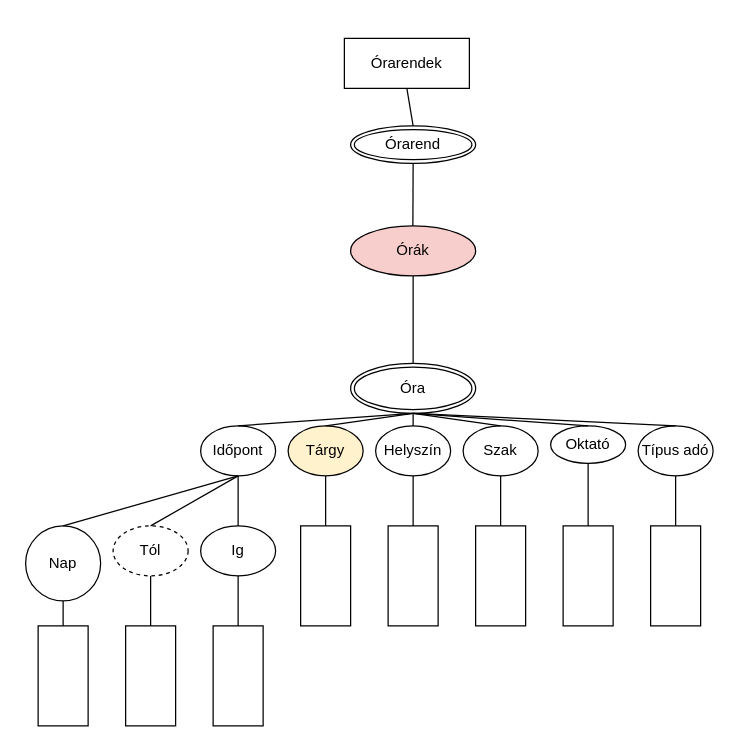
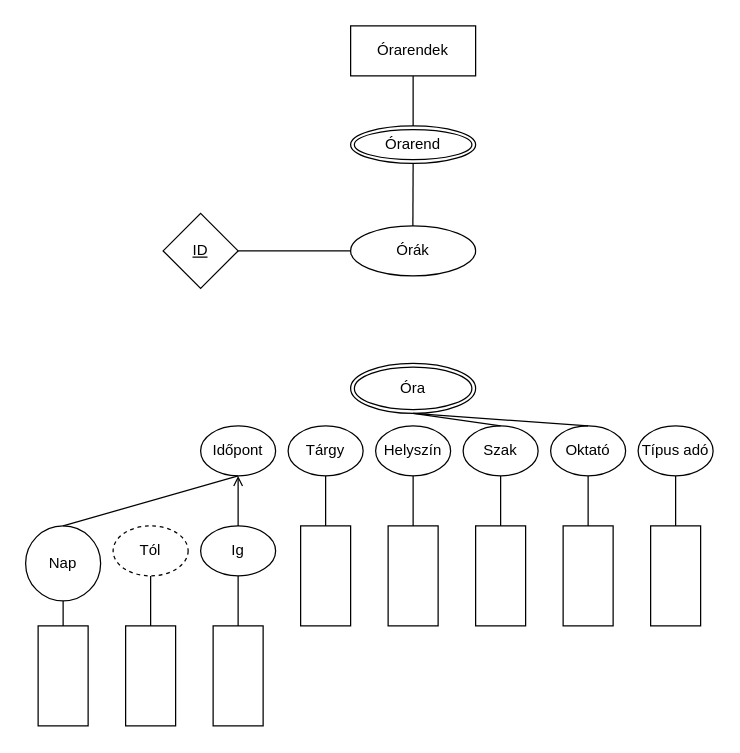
- <mxCell id="6" value="Órarendek" style="whiteSpace=wrap;html=1;align=center;" vertex="1" parent="1"><mxGeometry x="275" y="30" width="100" height="40" as="geometry" /></mxCell>
+ <mxCell id="6" value="Órarendek" style="whiteSpace=wrap;html=1;align=center;" vertex="1" parent="1"><mxGeometry x="280" y="20" width="100" height="40" as="geometry" /></mxCell>
+ <mxCell id="21" value="&lt;u&gt;ID&lt;/u&gt;" style="rhombus;whiteSpace=wrap;html=1;" vertex="1" parent="1"><mxGeometry x="130" y="170" width="60" height="60" as="geometry" /></mxCell>
+ <mxCell id="22" style="rounded=0;orthogonalLoop=1;jettySize=auto;html=1;exitX=0;exitY=0.5;exitDx=0;exitDy=0;entryX=1;entryY=0.5;entryDx=0;entryDy=0;endArrow=none;endFill=0;" edge="1" parent="1" source="3" target="21"><mxGeometry relative="1" as="geometry"><mxPoint x="340" y="310" as="sourcePoint" /><mxPoint x="200" y="350" as="targetPoint" /></mxGeometry></mxCell>
- <mxCell id="3" value="Órák" style="ellipse;whiteSpace=wrap;html=1;align=center;fillColor=#f8cecc;" vertex="1" parent="1"><mxGeometry x="280" y="180" width="100" height="40" as="geometry" /></mxCell>
+ <mxCell id="3" value="Órák" style="ellipse;whiteSpace=wrap;html=1;align=center;" vertex="1" parent="1"><mxGeometry x="280" y="180" width="100" height="40" as="geometry" /></mxCell>
- <mxCell id="8" style="rounded=0;orthogonalLoop=1;jettySize=auto;html=1;exitX=0.5;exitY=1;exitDx=0;exitDy=0;entryX=0.5;entryY=0;entryDx=0;entryDy=0;endArrow=none;endFill=0;" edge="1" parent="1" source="3" target="4"><mxGeometry relative="1" as="geometry"><mxPoint x="329.8" y="220" as="sourcePoint" /><mxPoint x="329.8" y="260" as="targetPoint" /></mxGeometry></mxCell>
- <mxCell id="15" style="rounded=0;orthogonalLoop=1;jettySize=auto;html=1;exitX=0.5;exitY=1;exitDx=0;exitDy=0;entryX=0.5;entryY=0;entryDx=0;entryDy=0;endArrow=none;endFill=0;" edge="1" parent="1" source="4" target="13"><mxGeometry relative="1" as="geometry"><mxPoint x="340" y="230" as="sourcePoint" /><mxPoint x="340" y="270" as="targetPoint" /></mxGeometry></mxCell>
- <mxCell id="16" style="rounded=0;orthogonalLoop=1;jettySize=auto;html=1;exitX=0.5;exitY=1;exitDx=0;exitDy=0;entryX=0.5;entryY=0;entryDx=0;entryDy=0;endArrow=none;endFill=0;" edge="1" parent="1" source="4" target="11"><mxGeometry relative="1" as="geometry"><mxPoint x="350" y="240" as="sourcePoint" /><mxPoint x="350" y="280" as="targetPoint" /></mxGeometry></mxCell>
- <mxCell id="17" style="rounded=0;orthogonalLoop=1;jettySize=auto;html=1;exitX=0.5;exitY=1;exitDx=0;exitDy=0;entryX=0.5;entryY=0;entryDx=0;entryDy=0;endArrow=none;endFill=0;" edge="1" parent="1" source="4" target="9"><mxGeometry relative="1" as="geometry"><mxPoint x="360" y="250" as="sourcePoint" /><mxPoint x="360" y="290" as="targetPoint" /></mxGeometry></mxCell>
- <mxCell id="20" style="rounded=0;orthogonalLoop=1;jettySize=auto;html=1;exitX=0.5;exitY=0;exitDx=0;exitDy=0;entryX=0.5;entryY=1;entryDx=0;entryDy=0;endArrow=none;endFill=0;" edge="1" parent="1" source="14" target="4"><mxGeometry relative="1" as="geometry"><mxPoint x="390" y="280" as="sourcePoint" /><mxPoint x="390" y="320" as="targetPoint" /></mxGeometry></mxCell>
- <mxCell id="10" value="Oktató" style="ellipse;whiteSpace=wrap;html=1;align=center;" vertex="1" parent="1"><mxGeometry x="440" y="340" width="60" height="30" as="geometry" /></mxCell>
+ <mxCell id="10" value="Oktató" style="ellipse;whiteSpace=wrap;html=1;align=center;" vertex="1" parent="1"><mxGeometry x="440" y="340" width="60" height="40" as="geometry" /></mxCell>
- <mxCell id="11" value="Tárgy" style="ellipse;whiteSpace=wrap;html=1;align=center;fillColor=#fff2cc;" vertex="1" parent="1"><mxGeometry x="230" y="340" width="60" height="40" as="geometry" /></mxCell>
+ <mxCell id="11" value="Tárgy" style="ellipse;whiteSpace=wrap;html=1;align=center;" vertex="1" parent="1"><mxGeometry x="230" y="340" width="60" height="40" as="geometry" /></mxCell>
- <mxCell id="27" style="rounded=0;orthogonalLoop=1;jettySize=auto;html=1;exitX=0.5;exitY=0;exitDx=0;exitDy=0;entryX=0.5;entryY=1;entryDx=0;entryDy=0;endArrow=none;endFill=0;" edge="1" parent="1" source="23" target="13"><mxGeometry relative="1" as="geometry"><mxPoint x="350" y="320" as="sourcePoint" /><mxPoint x="210" y="360" as="targetPoint" /></mxGeometry></mxCell>
+ <mxCell id="27" style="rounded=0;orthogonalLoop=1;jettySize=auto;html=1;exitX=0.5;exitY=0;exitDx=0;exitDy=0;entryX=0.5;entryY=1;entryDx=0;entryDy=0;endArrow=open;endFill=0;" edge="1" parent="1" source="23" target="13"><mxGeometry relative="1" as="geometry"><mxPoint x="350" y="320" as="sourcePoint" /><mxPoint x="210" y="360" as="targetPoint" /></mxGeometry></mxCell>
- <mxCell id="28" style="rounded=0;orthogonalLoop=1;jettySize=auto;html=1;exitX=0.5;exitY=0;exitDx=0;exitDy=0;entryX=0.5;entryY=1;entryDx=0;entryDy=0;endArrow=none;endFill=0;" edge="1" parent="1" source="24" target="13"><mxGeometry relative="1" as="geometry"><mxPoint x="360" y="330" as="sourcePoint" /><mxPoint x="220" y="370" as="targetPoint" /></mxGeometry></mxCell>
